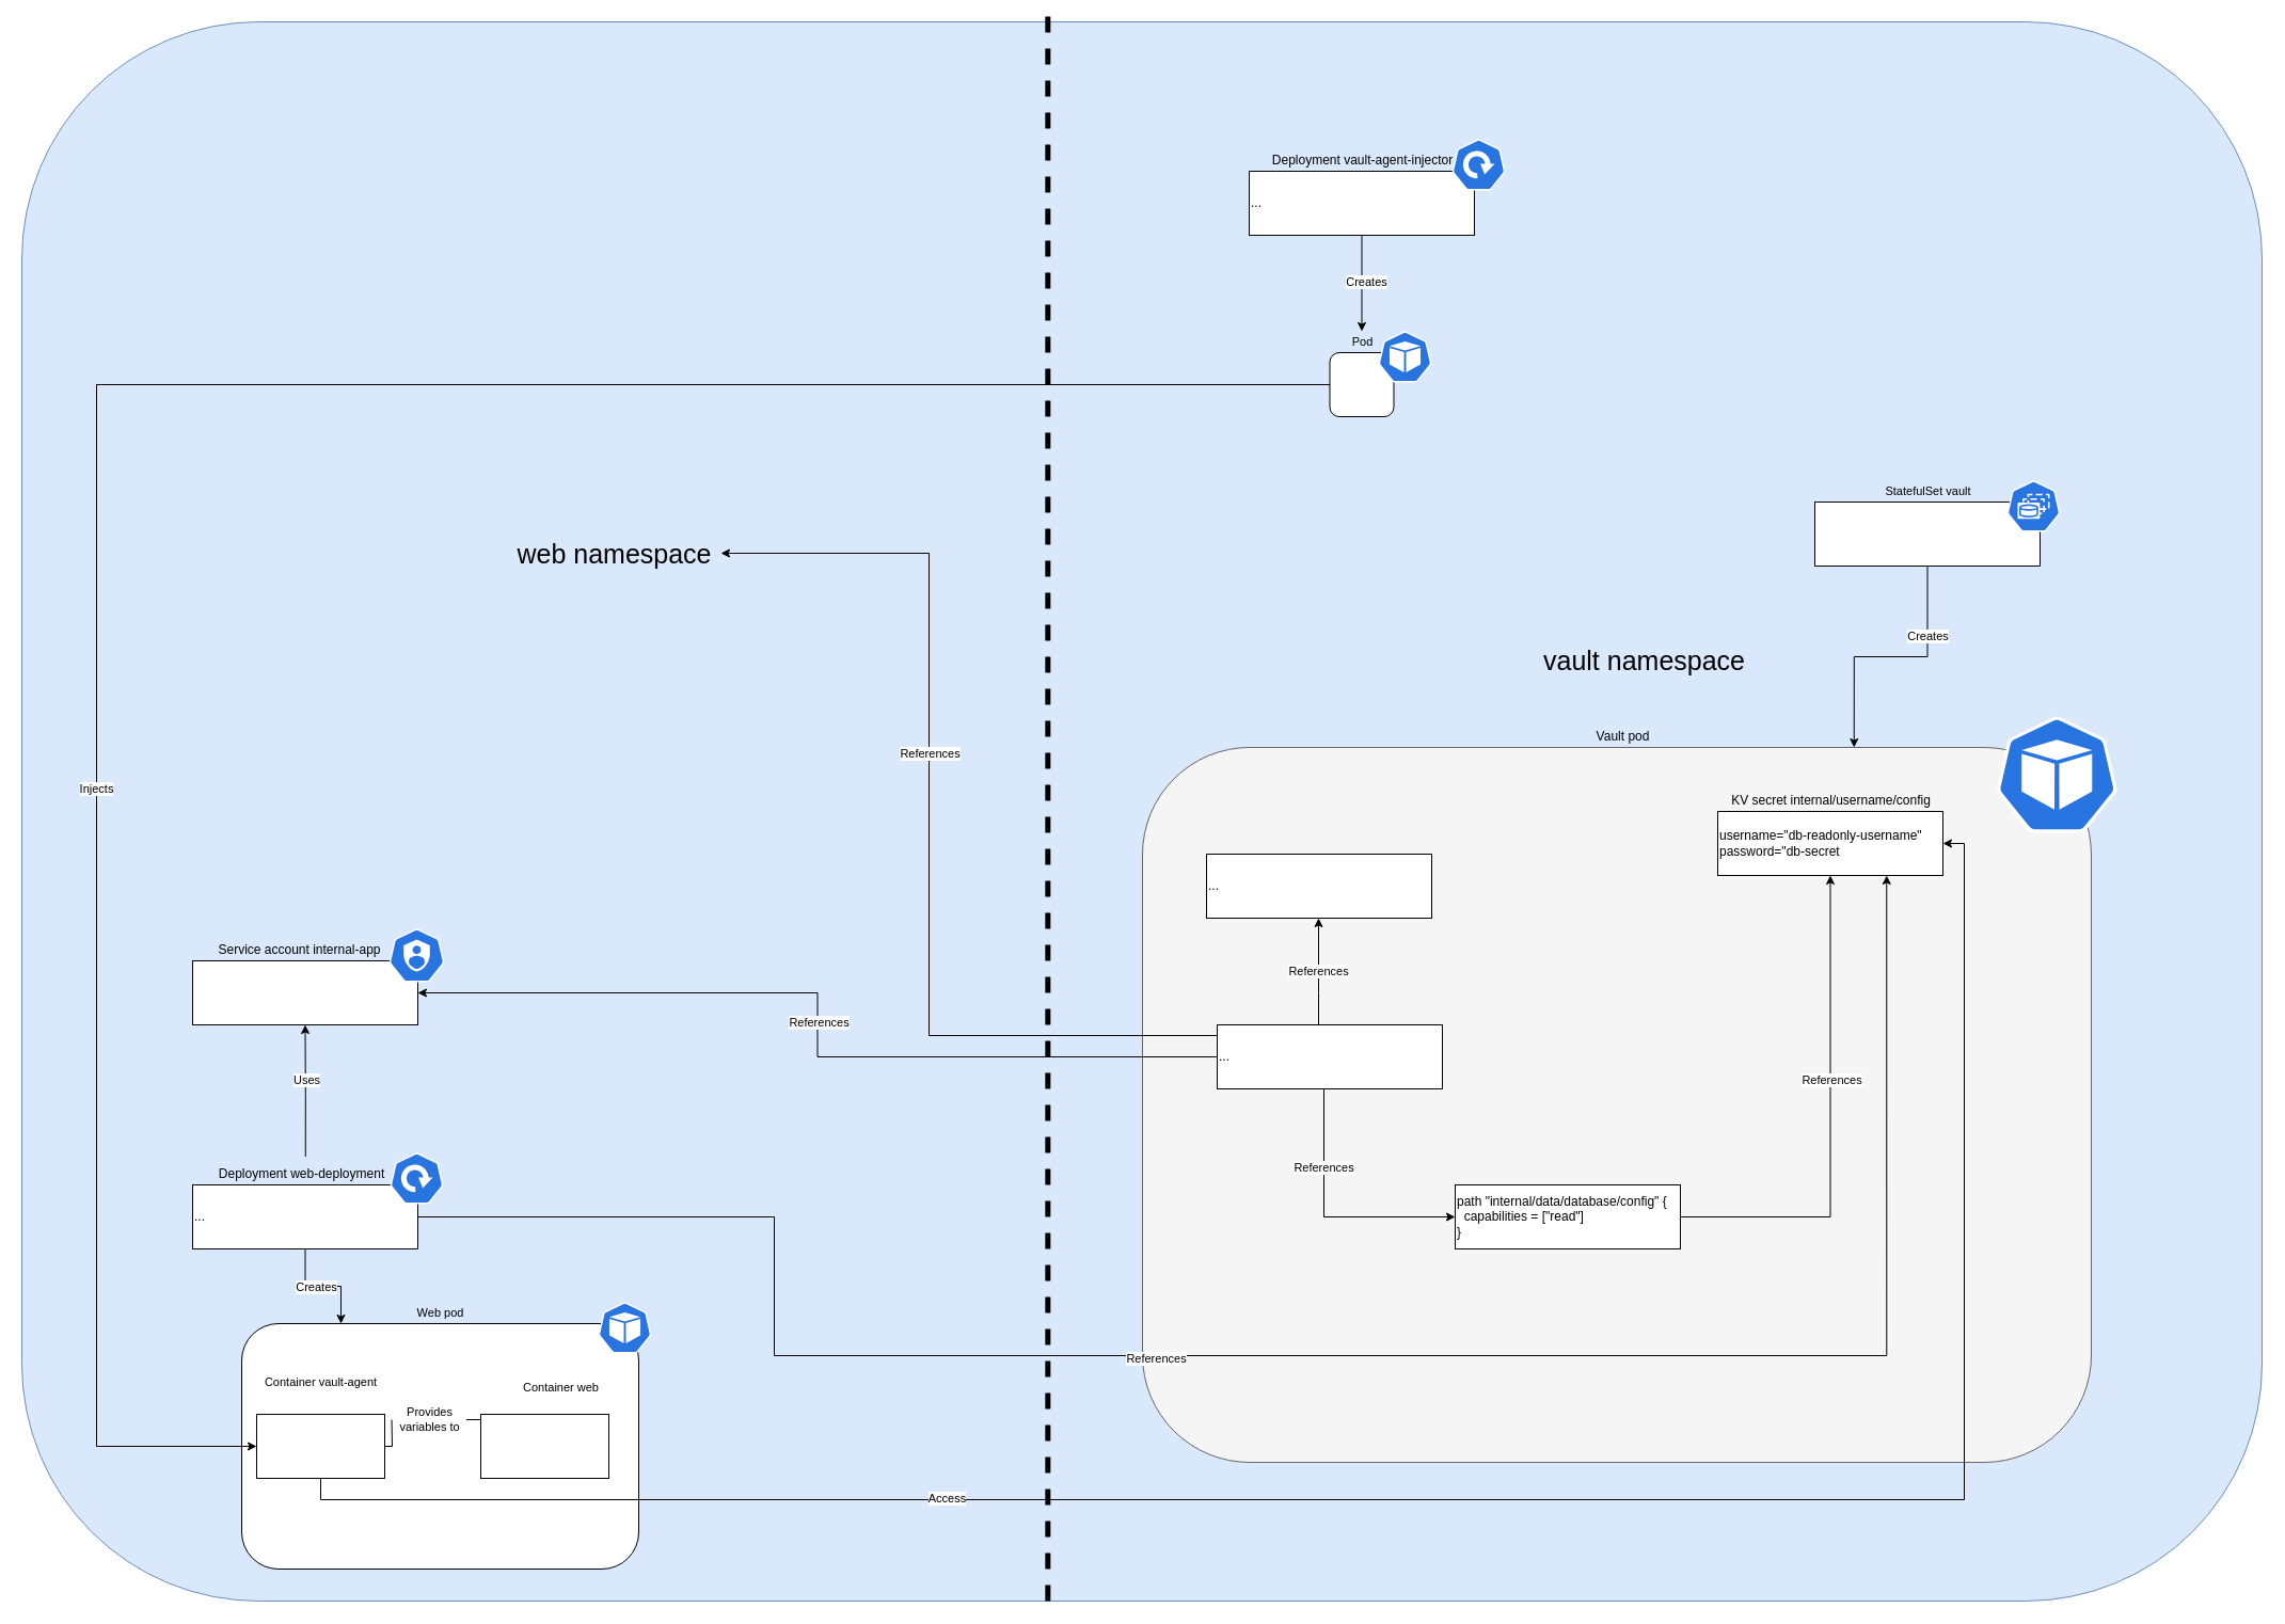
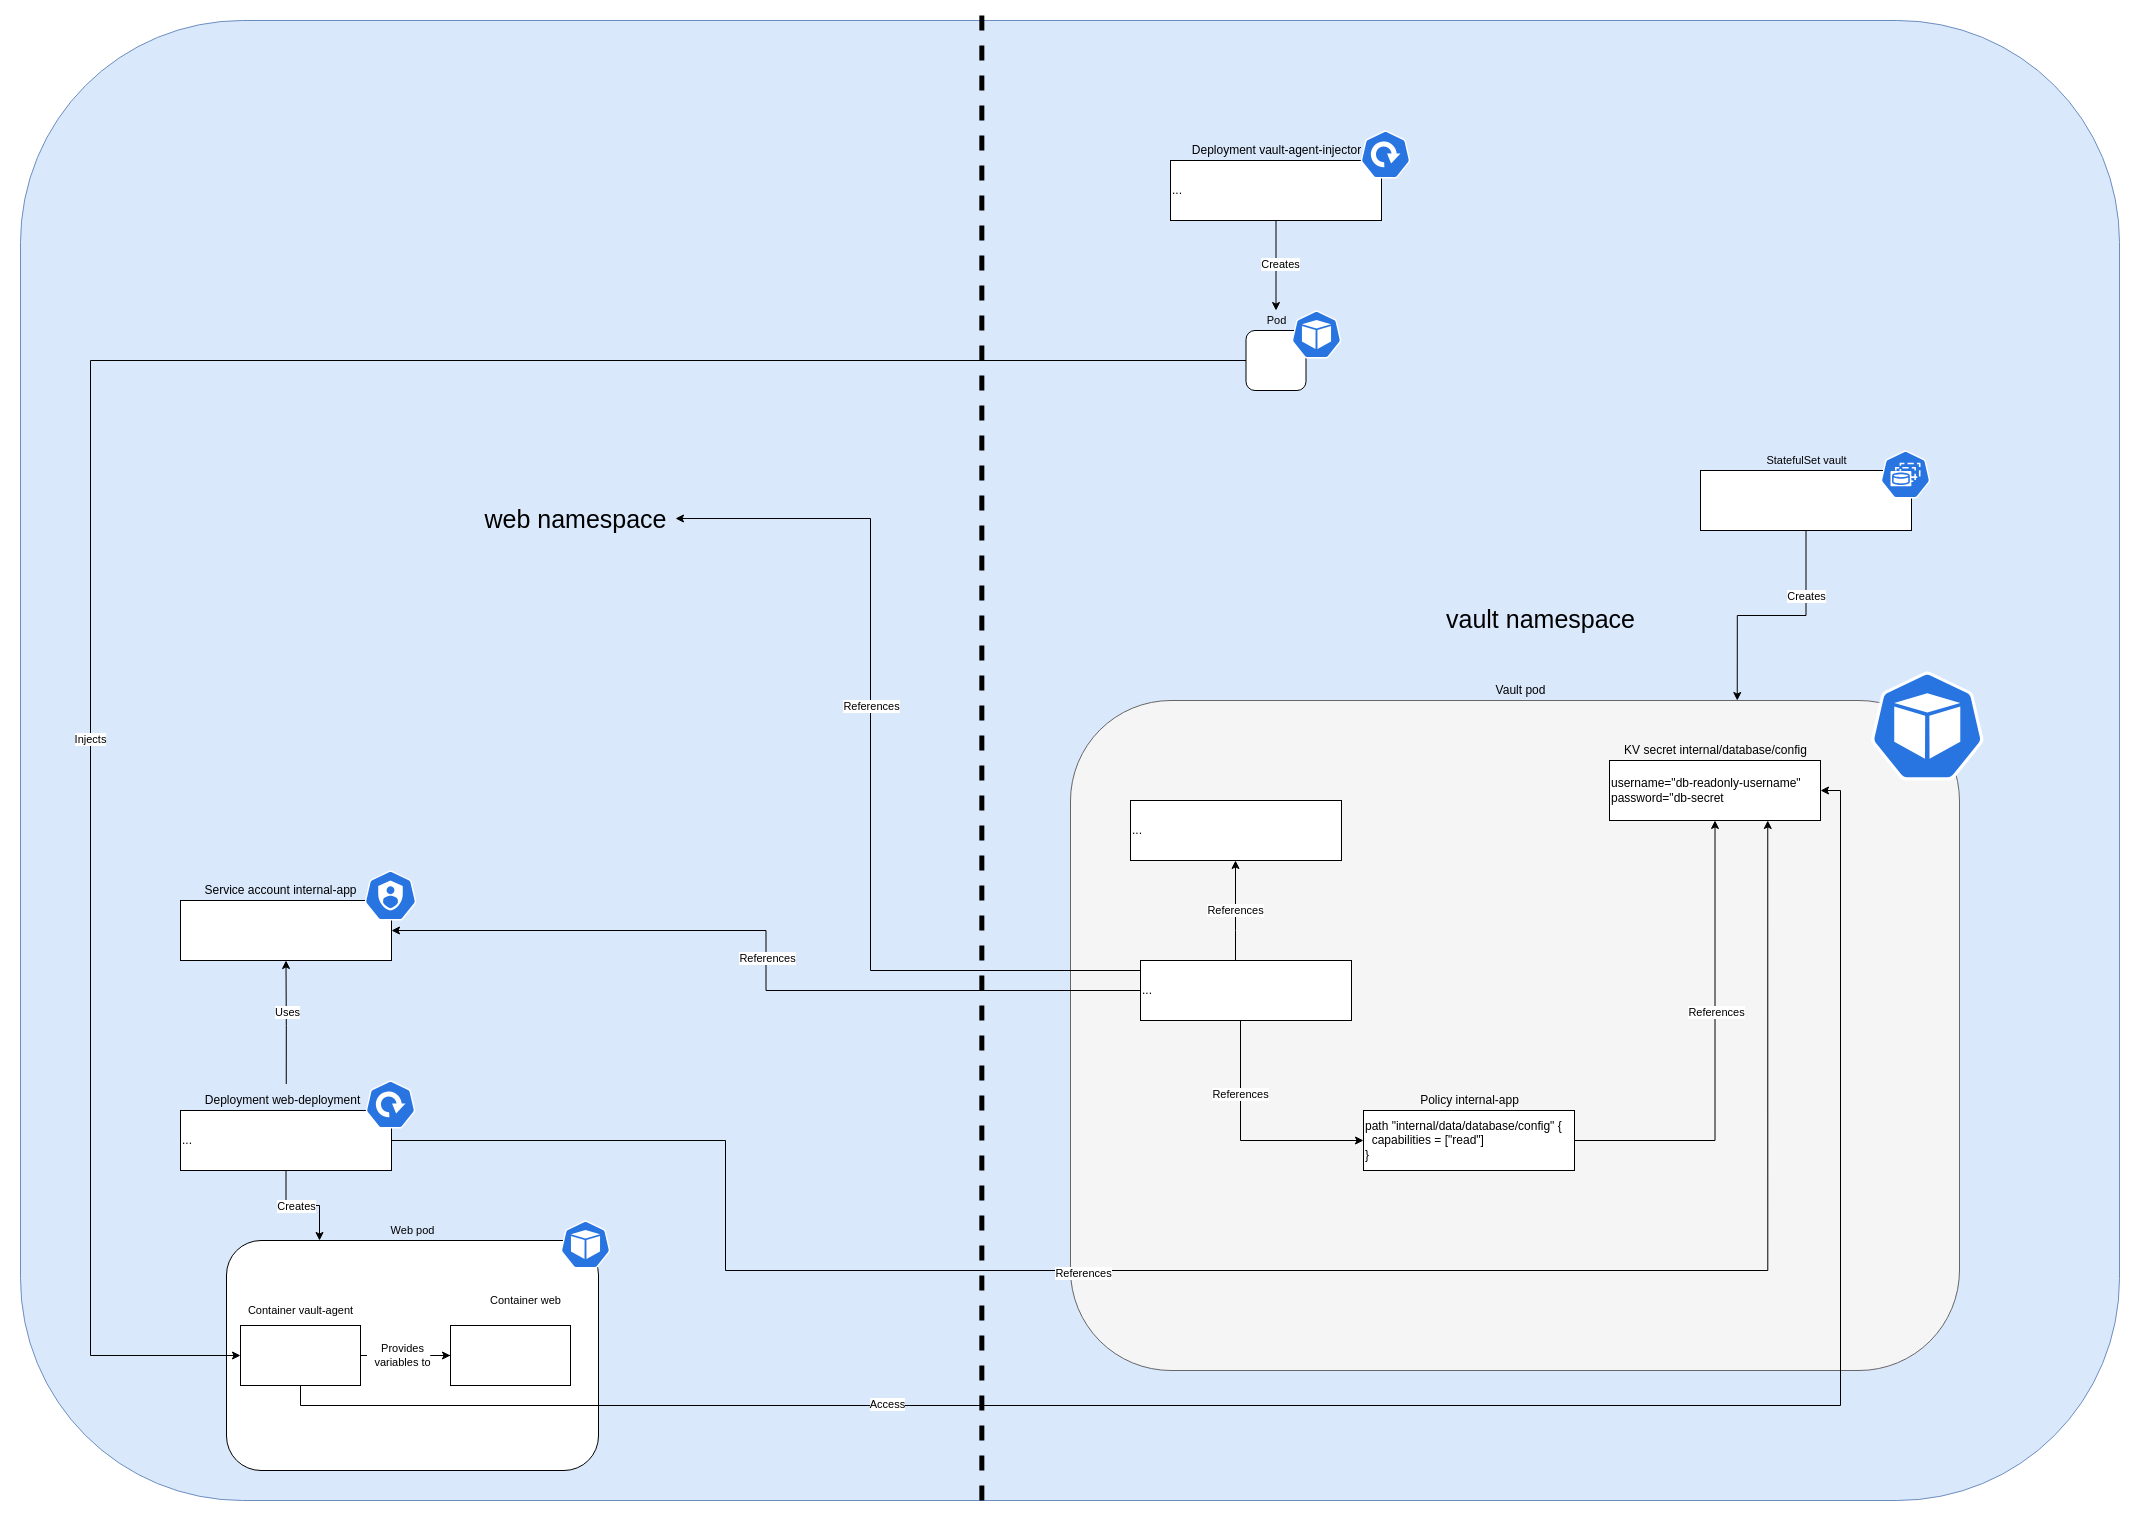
- <mxCell id="6" value="KV secret&amp;nbsp;internal/username/config" style="text;html=1;align=center;verticalAlign=middle;resizable=0;points=[];autosize=1;strokeColor=none;fillColor=none;" parent="1" vertex="1"><mxGeometry x="1614.5" y="740" width="200" height="20" as="geometry" /></mxCell>
+ <mxCell id="6" value="KV secret&amp;nbsp;internal/database/config" style="text;html=1;align=center;verticalAlign=middle;resizable=0;points=[];autosize=1;strokeColor=none;fillColor=none;" parent="1" vertex="1"><mxGeometry x="1614.5" y="740" width="200" height="20" as="geometry" /></mxCell>
+ <mxCell id="11" value="Policy internal-app" style="text;html=1;align=center;verticalAlign=middle;resizable=0;points=[];autosize=1;strokeColor=none;fillColor=none;" parent="1" vertex="1"><mxGeometry x="1413.5" y="1090" width="110" height="20" as="geometry" /></mxCell>
- <mxCell id="57" value="Container vault-agent" style="text;html=1;align=center;verticalAlign=middle;resizable=0;points=[];autosize=1;strokeColor=none;fillColor=none;fontSize=11;" parent="1" vertex="1"><mxGeometry x="240" y="1285" width="120" height="20" as="geometry" /></mxCell>
+ <mxCell id="57" value="Container vault-agent" style="text;html=1;align=center;verticalAlign=middle;resizable=0;points=[];autosize=1;strokeColor=none;fillColor=none;fontSize=11;" parent="1" vertex="1"><mxGeometry x="240" y="1300" width="120" height="20" as="geometry" /></mxCell>
- <mxCell id="59" value="Provides&lt;br&gt;variables to" style="text;html=1;align=center;verticalAlign=middle;resizable=0;points=[];autosize=1;strokeColor=none;fillColor=none;fontSize=11;" parent="1" vertex="1"><mxGeometry x="366.5" y="1315" width="70" height="30" as="geometry" /></mxCell>
+ <mxCell id="59" value="Provides&lt;br&gt;variables to" style="text;html=1;align=center;verticalAlign=middle;resizable=0;points=[];autosize=1;strokeColor=none;fillColor=none;fontSize=11;" parent="1" vertex="1"><mxGeometry x="366.5" y="1340" width="70" height="30" as="geometry" /></mxCell>
